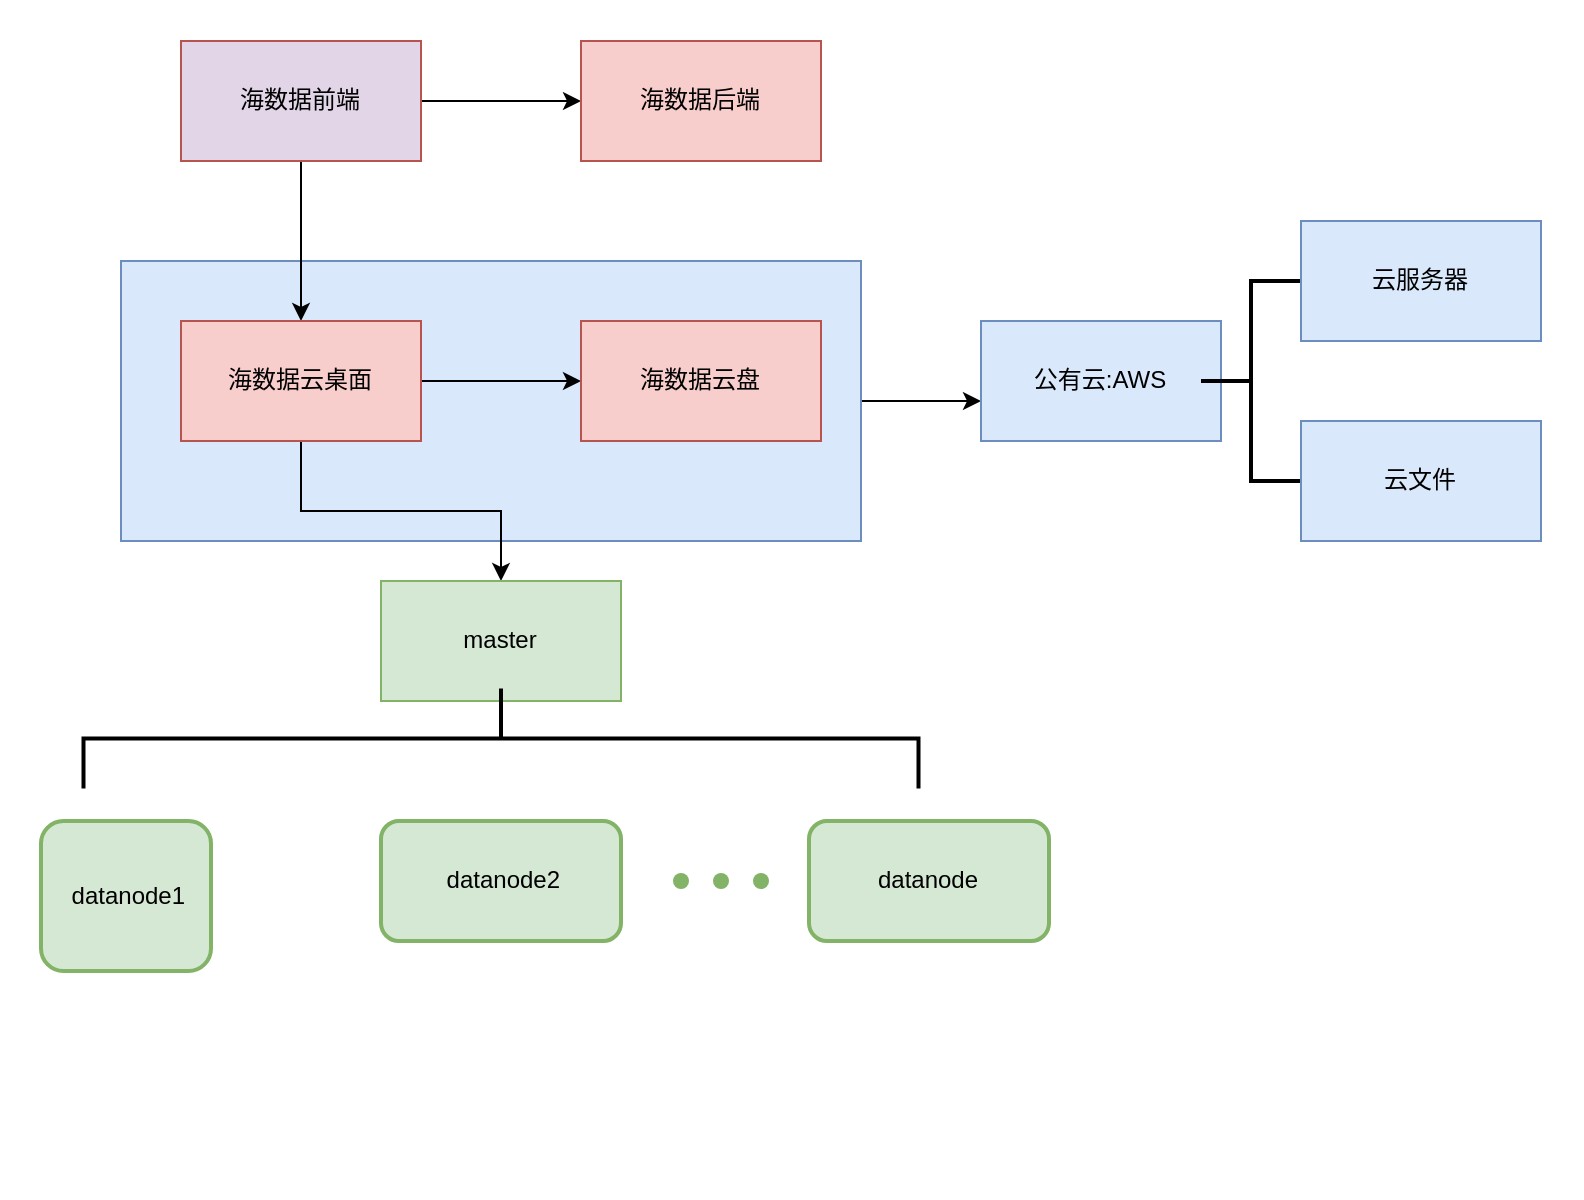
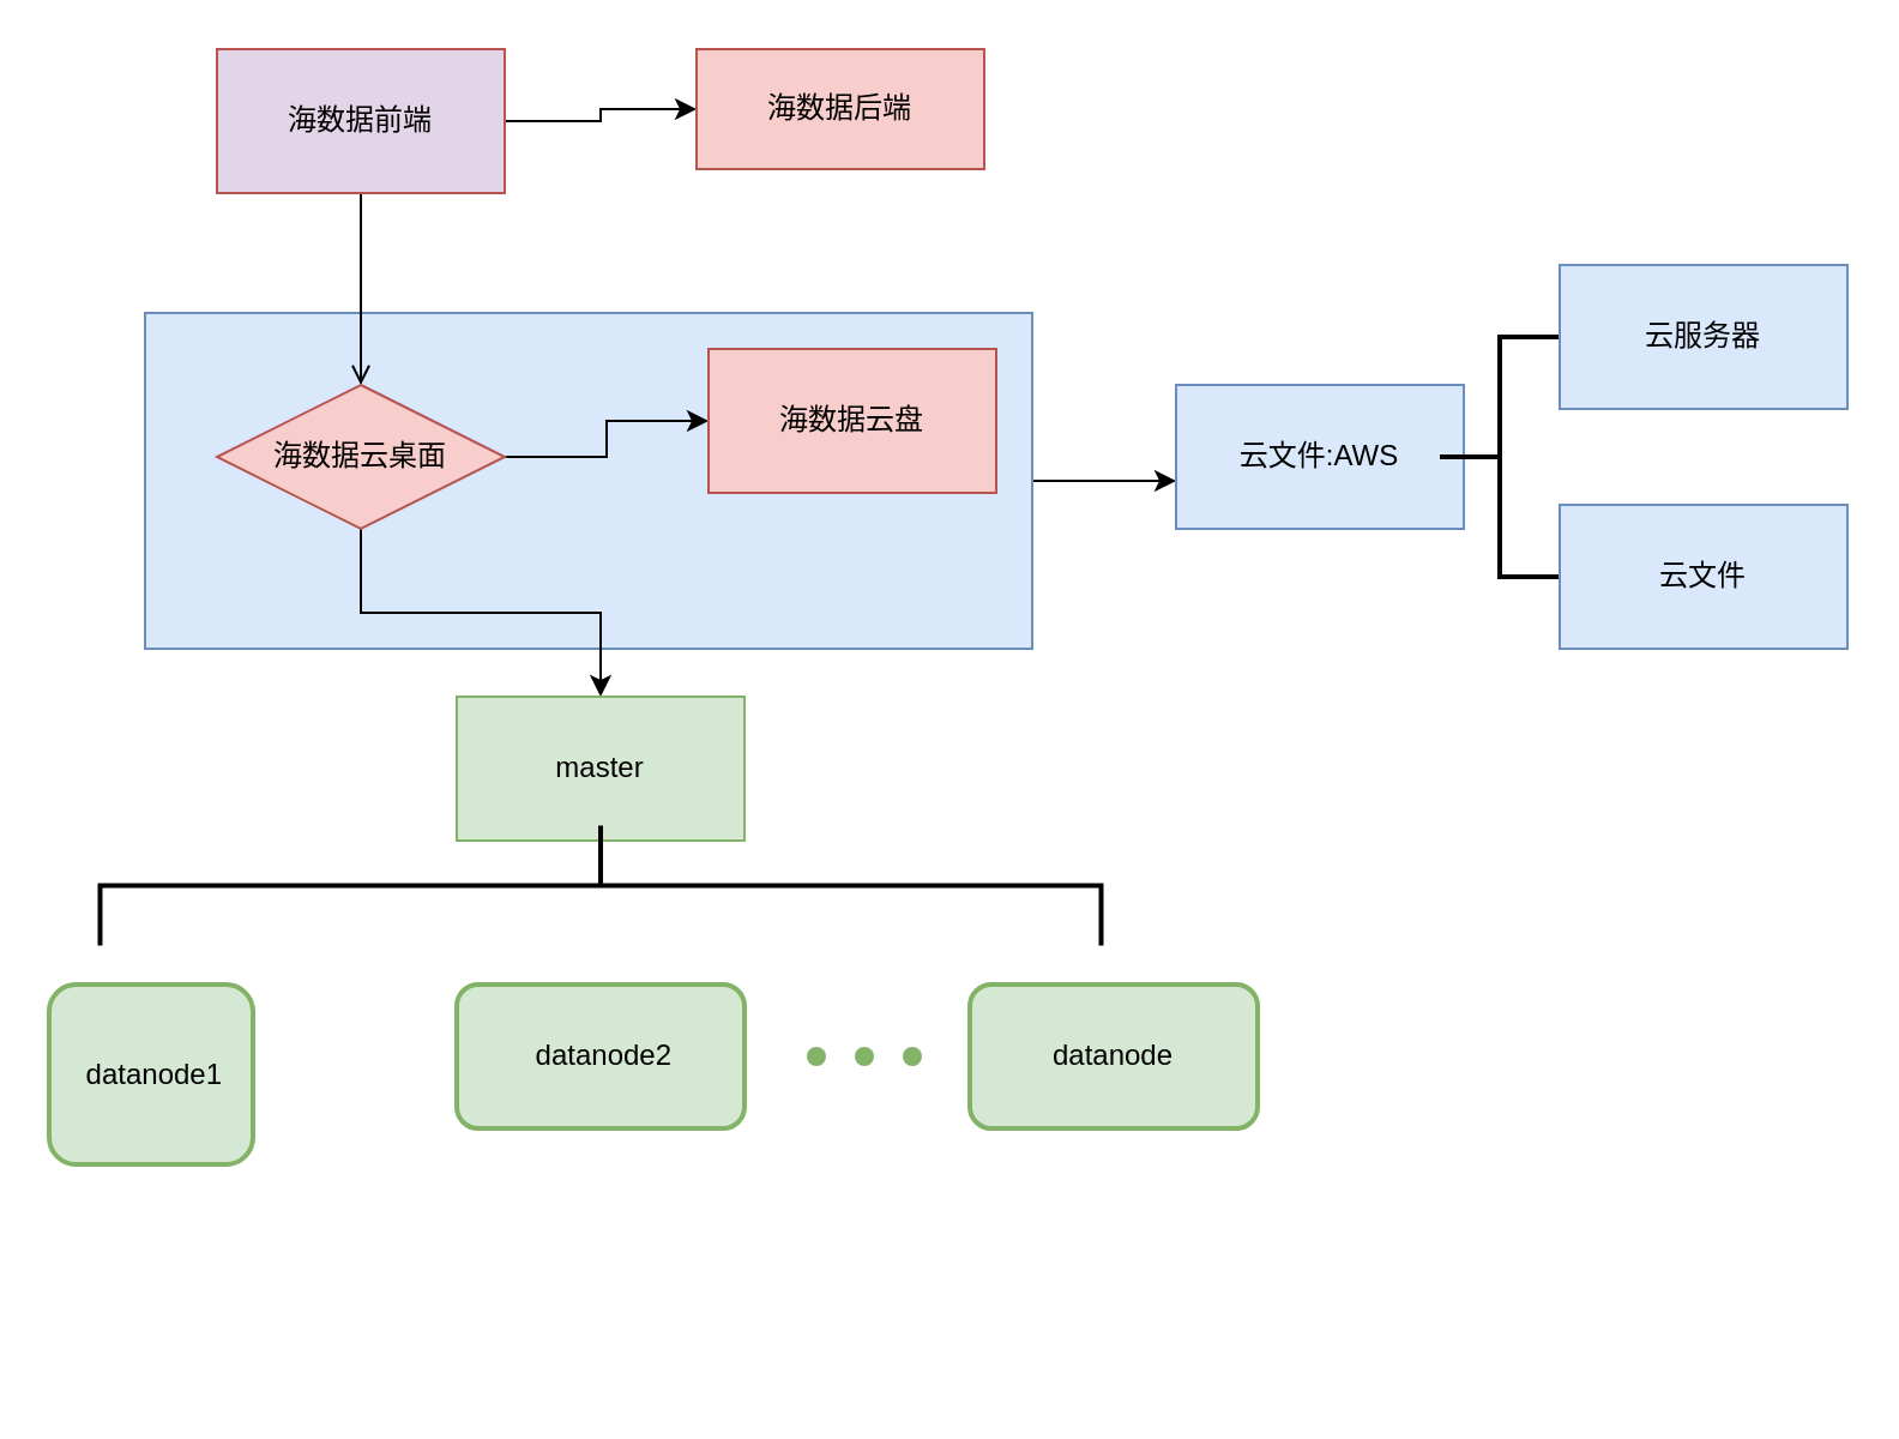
- <mxCell id="7" value="海数据后端" style="rounded=0;whiteSpace=wrap;html=1;fillColor=#f8cecc;strokeColor=#b85450;" parent="1" vertex="1"><mxGeometry x="290" y="20" width="120" height="60" as="geometry" /></mxCell>
+ <mxCell id="7" value="海数据后端" style="rounded=0;whiteSpace=wrap;html=1;fillColor=#f8cecc;strokeColor=#b85450;" parent="1" vertex="1"><mxGeometry x="290" y="20" width="120" height="50" as="geometry" /></mxCell>
- <mxCell id="5" value="" style="edgeStyle=orthogonalEdgeStyle;rounded=0;orthogonalLoop=1;jettySize=auto;html=1;" parent="1" source="6" target="10" edge="1"><mxGeometry relative="1" as="geometry" /></mxCell>
+ <mxCell id="5" value="" style="edgeStyle=orthogonalEdgeStyle;rounded=0;orthogonalLoop=1;jettySize=auto;html=1;endArrow=open;" parent="1" source="6" target="10" edge="1"><mxGeometry relative="1" as="geometry" /></mxCell>
- <mxCell id="10" value="海数据云桌面" style="rounded=0;whiteSpace=wrap;html=1;fillColor=#f8cecc;strokeColor=#b85450;" parent="1" vertex="1"><mxGeometry x="90" y="160" width="120" height="60" as="geometry" /></mxCell>
+ <mxCell id="10" value="海数据云桌面" style="rhombus;whiteSpace=wrap;html=1;fillColor=#f8cecc;strokeColor=#b85450;" parent="1" vertex="1"><mxGeometry x="90" y="160" width="120" height="60" as="geometry" /></mxCell>
- <mxCell id="11" value="海数据云盘" style="whiteSpace=wrap;html=1;fillColor=#f8cecc;strokeColor=#b85450;rounded=0;" parent="1" vertex="1"><mxGeometry x="290" y="160" width="120" height="60" as="geometry" /></mxCell>
+ <mxCell id="11" value="海数据云盘" style="whiteSpace=wrap;html=1;fillColor=#f8cecc;strokeColor=#b85450;rounded=0;" parent="1" vertex="1"><mxGeometry x="295" y="145" width="120" height="60" as="geometry" /></mxCell>
- <mxCell id="12" value="公有云:AWS" style="whiteSpace=wrap;html=1;fillColor=#dae8fc;strokeColor=#6c8ebf;rounded=0;" parent="1" vertex="1"><mxGeometry x="490" y="160" width="120" height="60" as="geometry" /></mxCell>
+ <mxCell id="12" value="云文件:AWS" style="whiteSpace=wrap;html=1;fillColor=#dae8fc;strokeColor=#6c8ebf;rounded=0;" parent="1" vertex="1"><mxGeometry x="490" y="160" width="120" height="60" as="geometry" /></mxCell>
